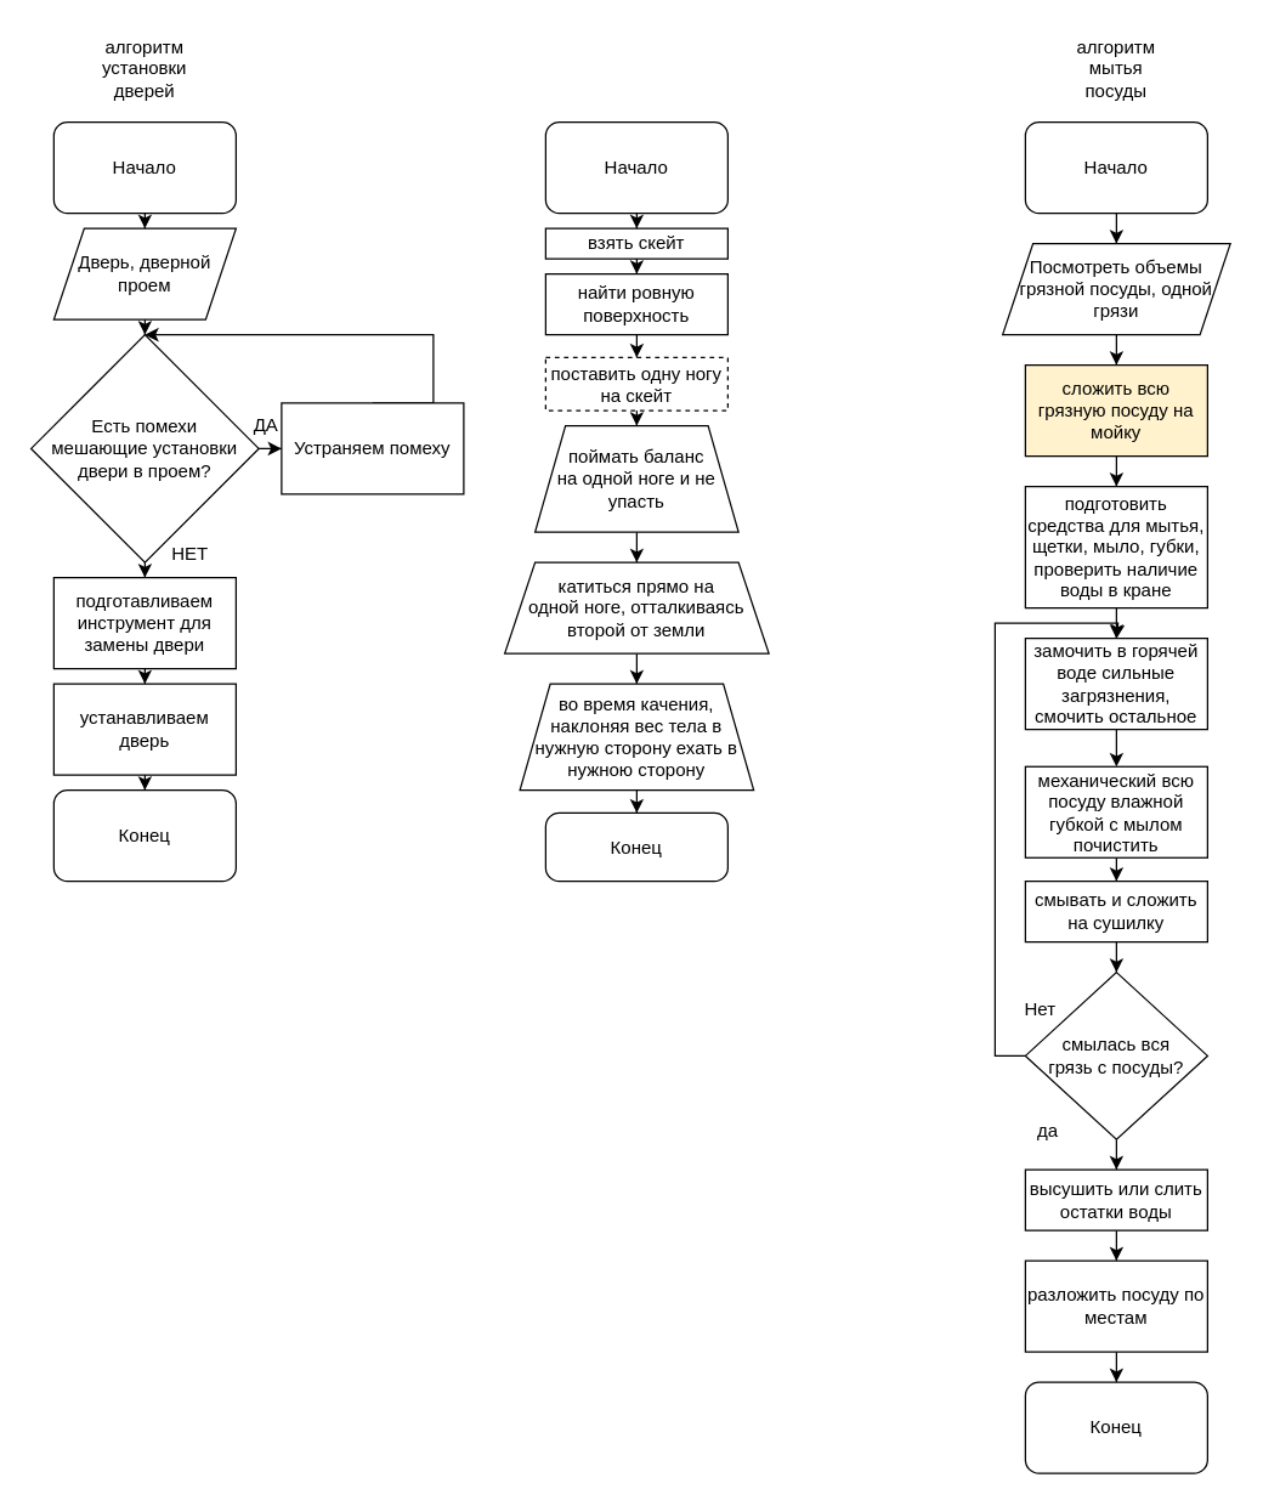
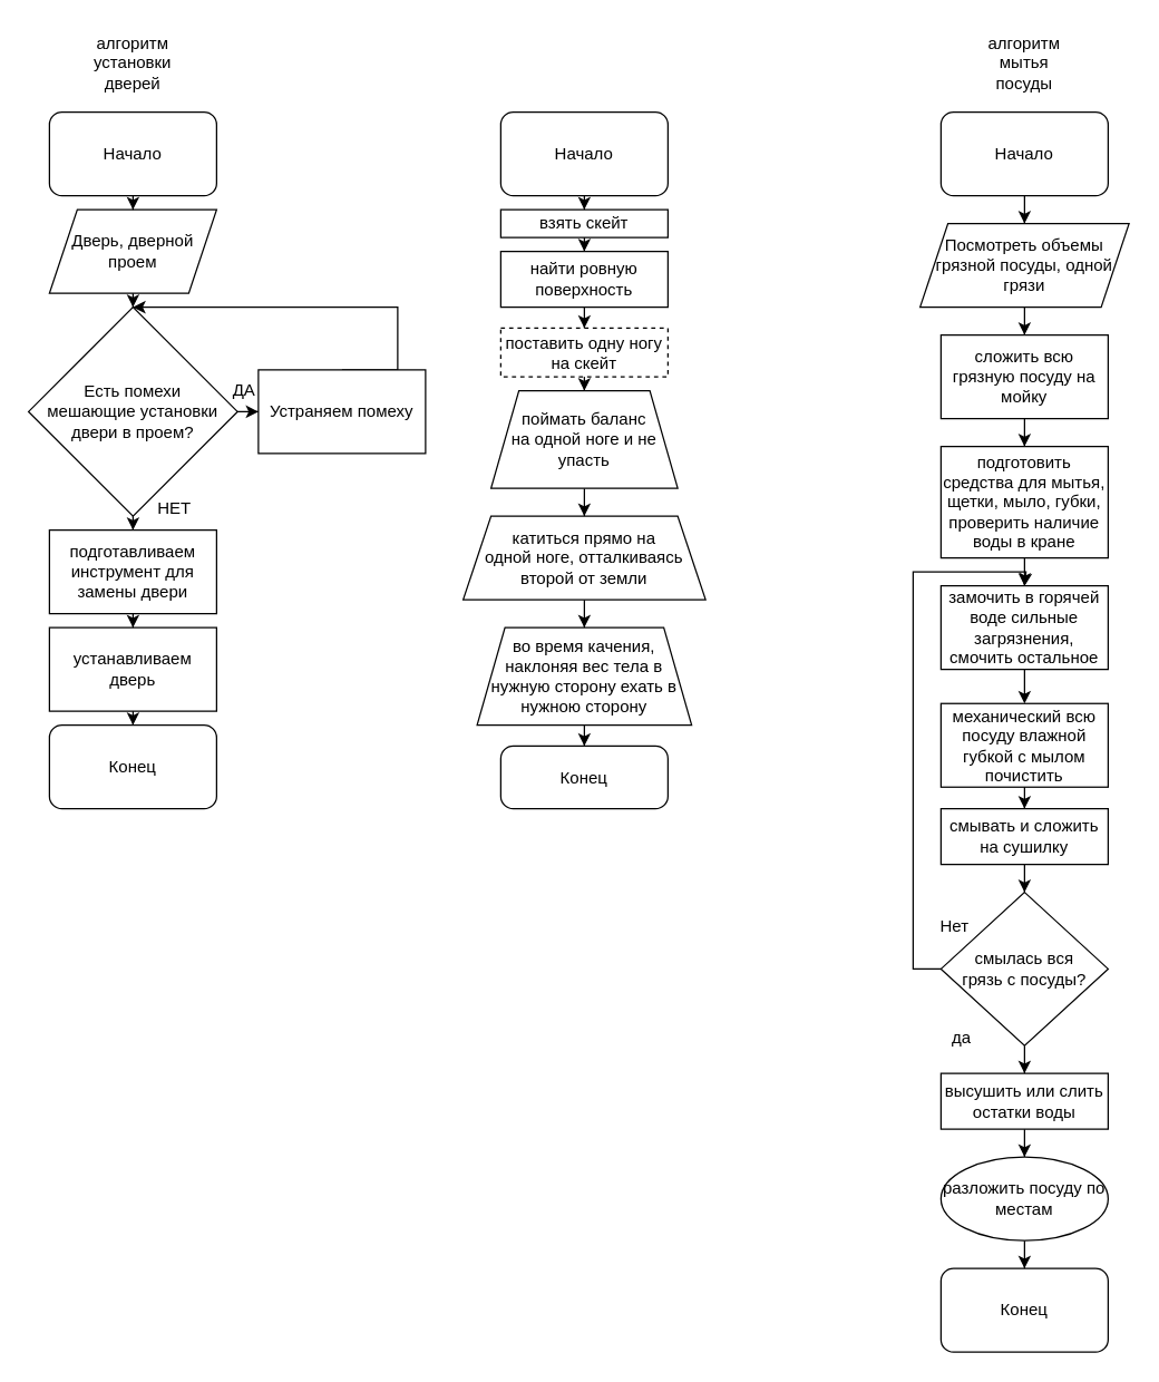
- <mxCell id="40" value="сложить всю грязную посуду на мойку" style="whiteSpace=wrap;html=1;fillColor=#fff2cc;" vertex="1" parent="1"><mxGeometry x="675" y="240" width="120" height="60" as="geometry" /></mxCell>
+ <mxCell id="40" value="сложить всю грязную посуду на мойку" style="whiteSpace=wrap;html=1;" vertex="1" parent="1"><mxGeometry x="675" y="240" width="120" height="60" as="geometry" /></mxCell>
- <mxCell id="57" value="разложить посуду по местам" style="whiteSpace=wrap;html=1;" vertex="1" parent="1"><mxGeometry x="675" y="830" width="120" height="60" as="geometry" /></mxCell>
+ <mxCell id="57" value="разложить посуду по местам" style="ellipse;whiteSpace=wrap;html=1;" vertex="1" parent="1"><mxGeometry x="675" y="830" width="120" height="60" as="geometry" /></mxCell>
